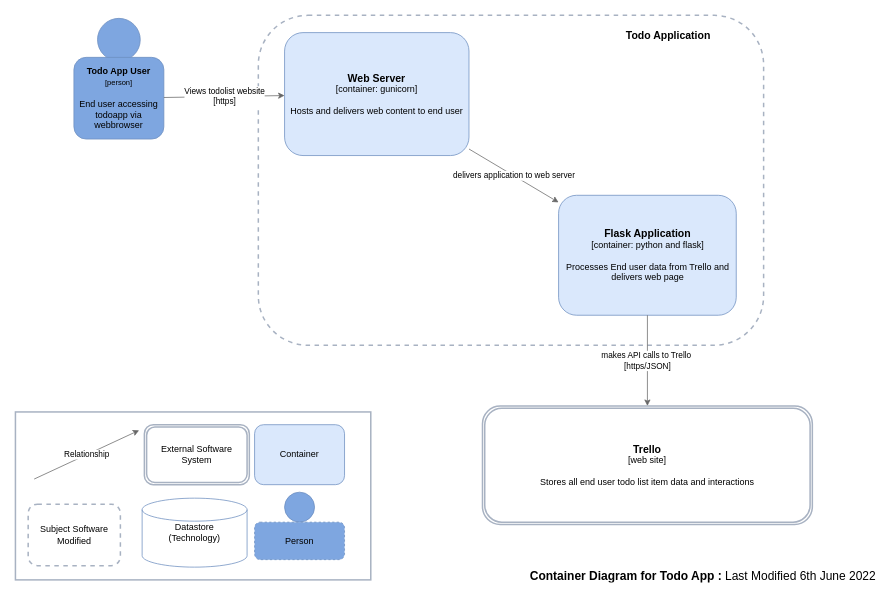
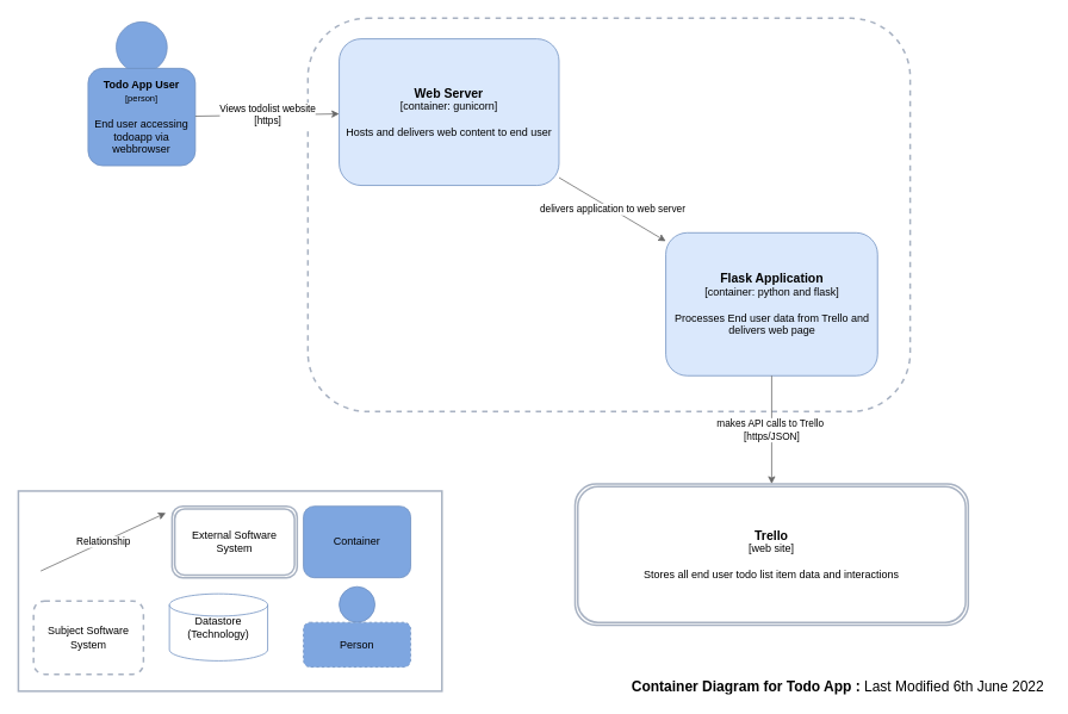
- <mxCell id="23" value="&lt;b&gt;Todo Application&lt;/b&gt;" style="text;html=1;strokeColor=none;fillColor=none;align=center;verticalAlign=middle;whiteSpace=wrap;rounded=0;fontSize=14;" vertex="1" parent="1"><mxGeometry x="810" y="32" width="162" height="30" as="geometry" /></mxCell>
- <mxCell id="5" value="Container" style="rounded=1;whiteSpace=wrap;html=1;fillColor=#dae8fc;strokeColor=#6c8ebf;" parent="3" vertex="1"><mxGeometry x="319" y="17" width="120" height="80" as="geometry" /></mxCell>
+ <mxCell id="5" value="Container" style="rounded=1;whiteSpace=wrap;html=1;fillColor=#7ea6e0;strokeColor=#6c8ebf;" parent="3" vertex="1"><mxGeometry x="319" y="17" width="120" height="80" as="geometry" /></mxCell>
- <mxCell id="8" value="Datastore&lt;br&gt;(Technology)" style="strokeWidth=1;html=1;shape=mxgraph.flowchart.database;whiteSpace=wrap;fillColor=#FFFFFF;strokeColor=#6c8ebf;" parent="3" vertex="1"><mxGeometry x="169" y="115" width="140" height="92" as="geometry" /></mxCell>
+ <mxCell id="8" value="Datastore&lt;br&gt;(Technology)" style="strokeWidth=1;html=1;shape=mxgraph.flowchart.database;whiteSpace=wrap;fillColor=#FFFFFF;strokeColor=#6c8ebf;" parent="3" vertex="1"><mxGeometry x="169" y="115" width="110" height="75" as="geometry" /></mxCell>
- <mxCell id="9" value="Subject Software Modified" style="rounded=1;whiteSpace=wrap;html=1;strokeColor=#A8B2C2;strokeWidth=2;dashed=1;" parent="3" vertex="1"><mxGeometry x="17" y="123" width="123" height="82" as="geometry" /></mxCell>
+ <mxCell id="9" value="Subject Software System" style="rounded=1;whiteSpace=wrap;html=1;strokeColor=#A8B2C2;strokeWidth=2;dashed=1;" parent="3" vertex="1"><mxGeometry x="17" y="123" width="123" height="82" as="geometry" /></mxCell>
